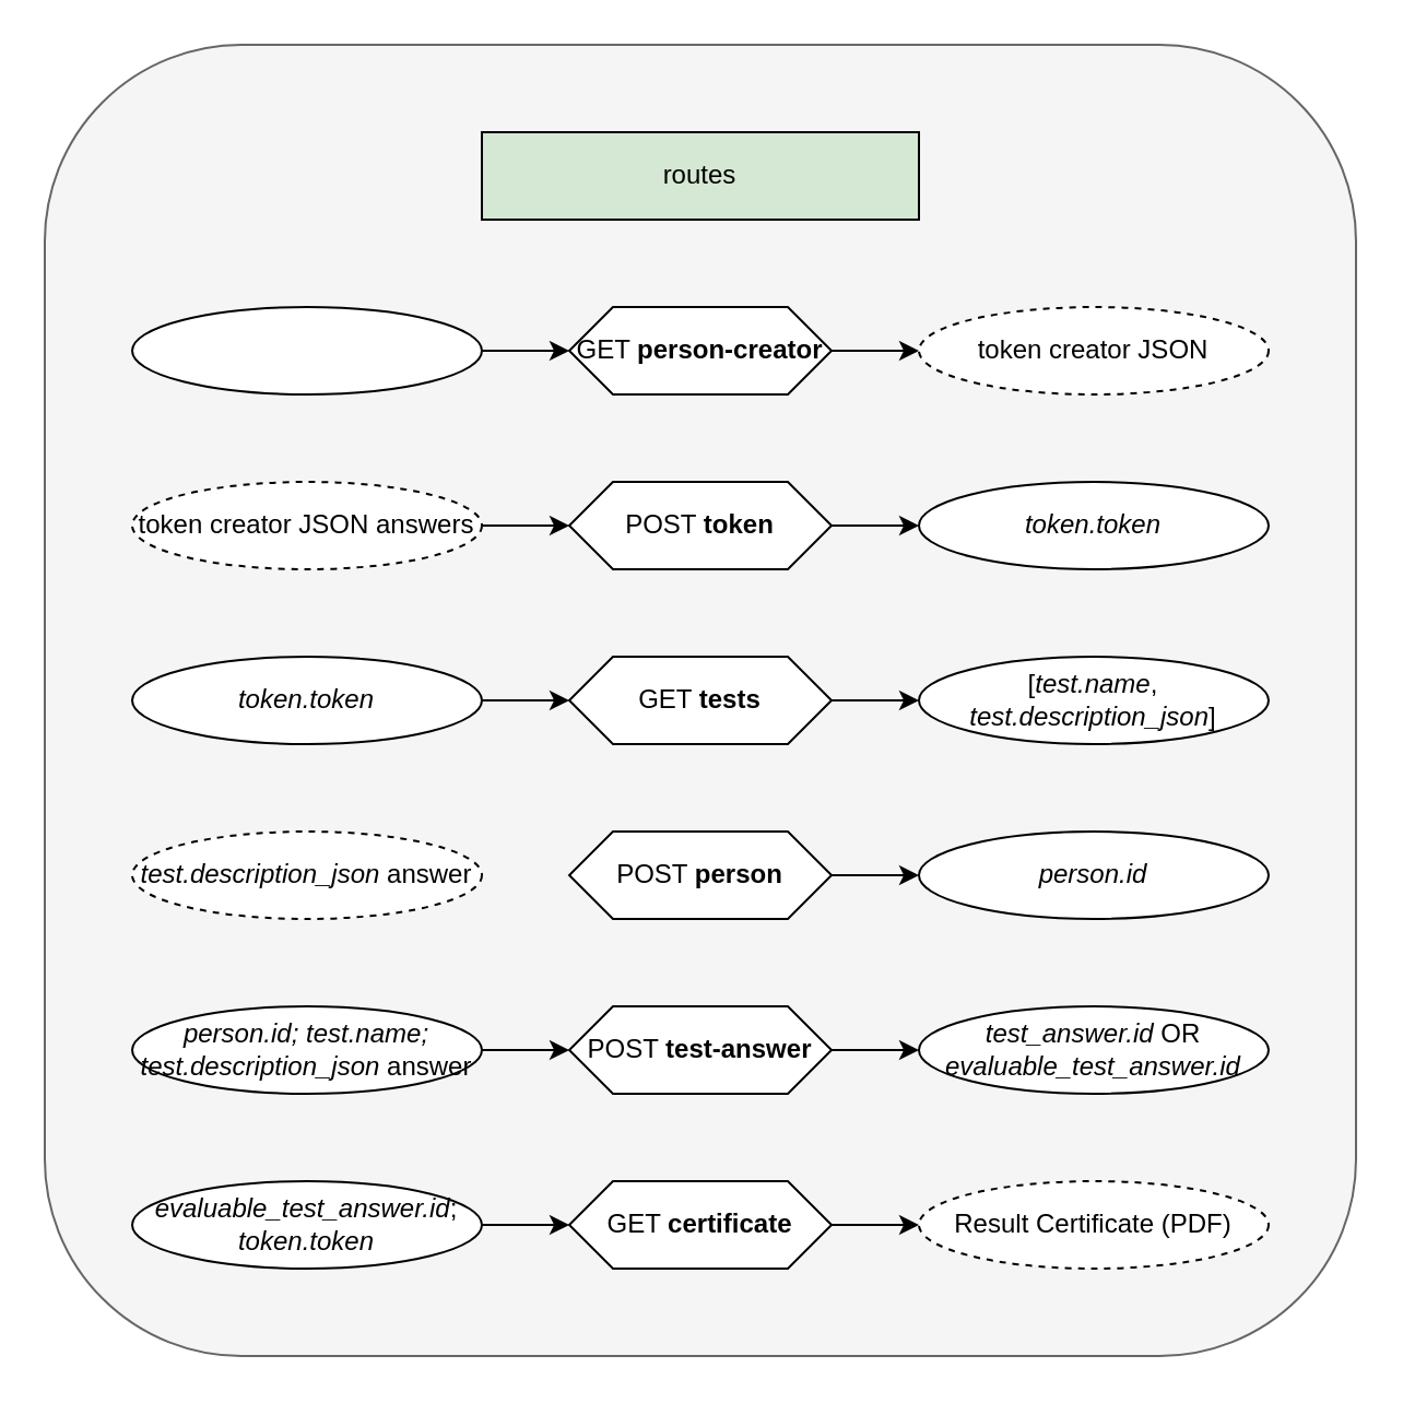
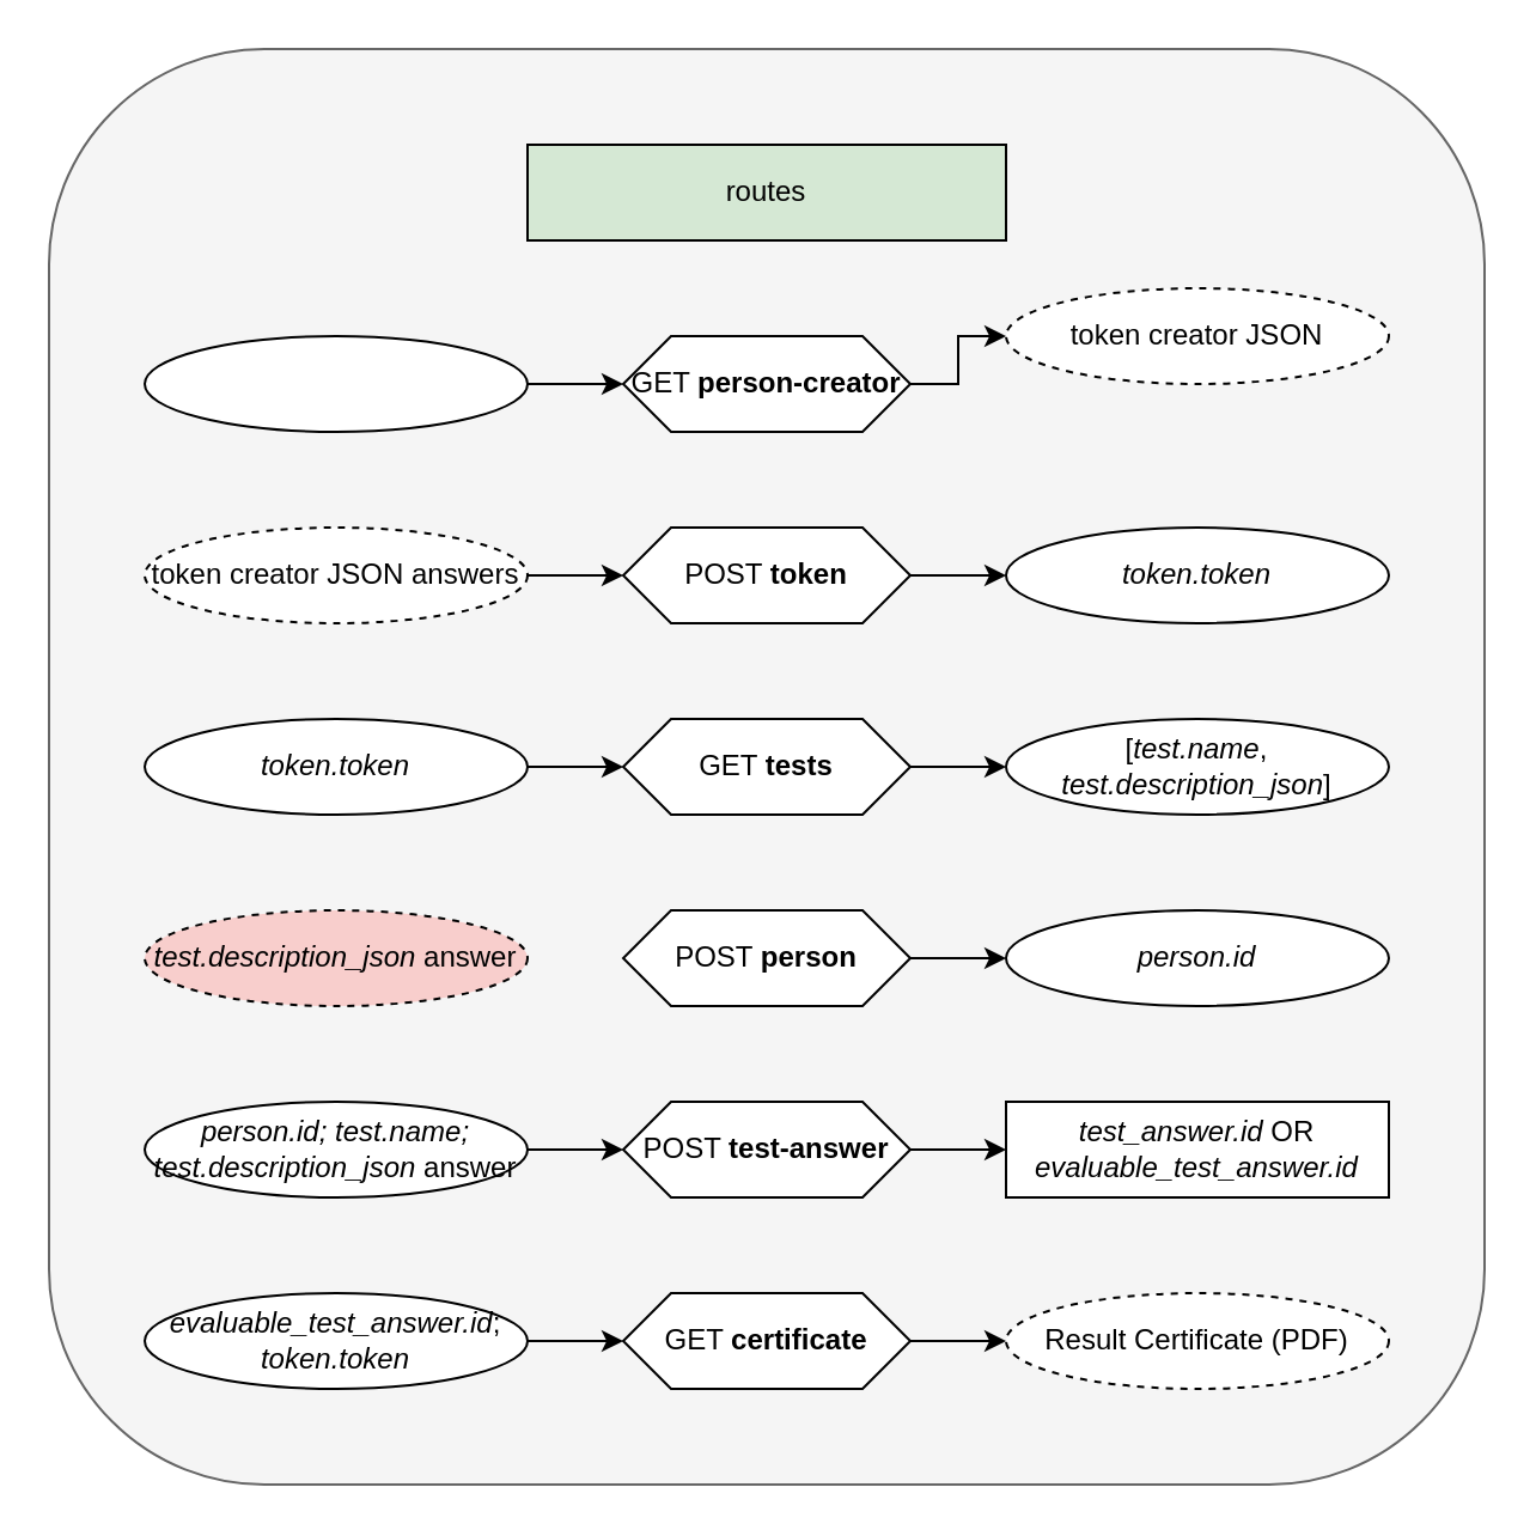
- <mxCell id="6" value="token creator JSON" style="ellipse;whiteSpace=wrap;html=1;align=center;dashed=1;" parent="1" vertex="1"><mxGeometry x="420" y="140" width="160" height="40" as="geometry" /></mxCell>
+ <mxCell id="6" value="token creator JSON" style="ellipse;whiteSpace=wrap;html=1;align=center;dashed=1;" parent="1" vertex="1"><mxGeometry x="420" y="120" width="160" height="40" as="geometry" /></mxCell>
- <mxCell id="30" value="&lt;i&gt;test.description_json&lt;/i&gt; answer" style="ellipse;whiteSpace=wrap;html=1;dashed=1;" parent="1" vertex="1"><mxGeometry x="60" y="380" width="160" height="40" as="geometry" /></mxCell>
+ <mxCell id="30" value="&lt;i&gt;test.description_json&lt;/i&gt; answer" style="ellipse;whiteSpace=wrap;html=1;dashed=1;fillColor=#f8cecc;" parent="1" vertex="1"><mxGeometry x="60" y="380" width="160" height="40" as="geometry" /></mxCell>
- <mxCell id="22" value="&lt;i&gt;test_answer.id&lt;/i&gt; OR &lt;i&gt;evaluable_test_answer.id&lt;/i&gt;" style="ellipse;whiteSpace=wrap;html=1;" parent="1" vertex="1"><mxGeometry x="420" y="460" width="160" height="40" as="geometry" /></mxCell>
+ <mxCell id="22" value="&lt;i&gt;test_answer.id&lt;/i&gt; OR &lt;i&gt;evaluable_test_answer.id&lt;/i&gt;" style="whiteSpace=wrap;html=1;rounded=0;" parent="1" vertex="1"><mxGeometry x="420" y="460" width="160" height="40" as="geometry" /></mxCell>
